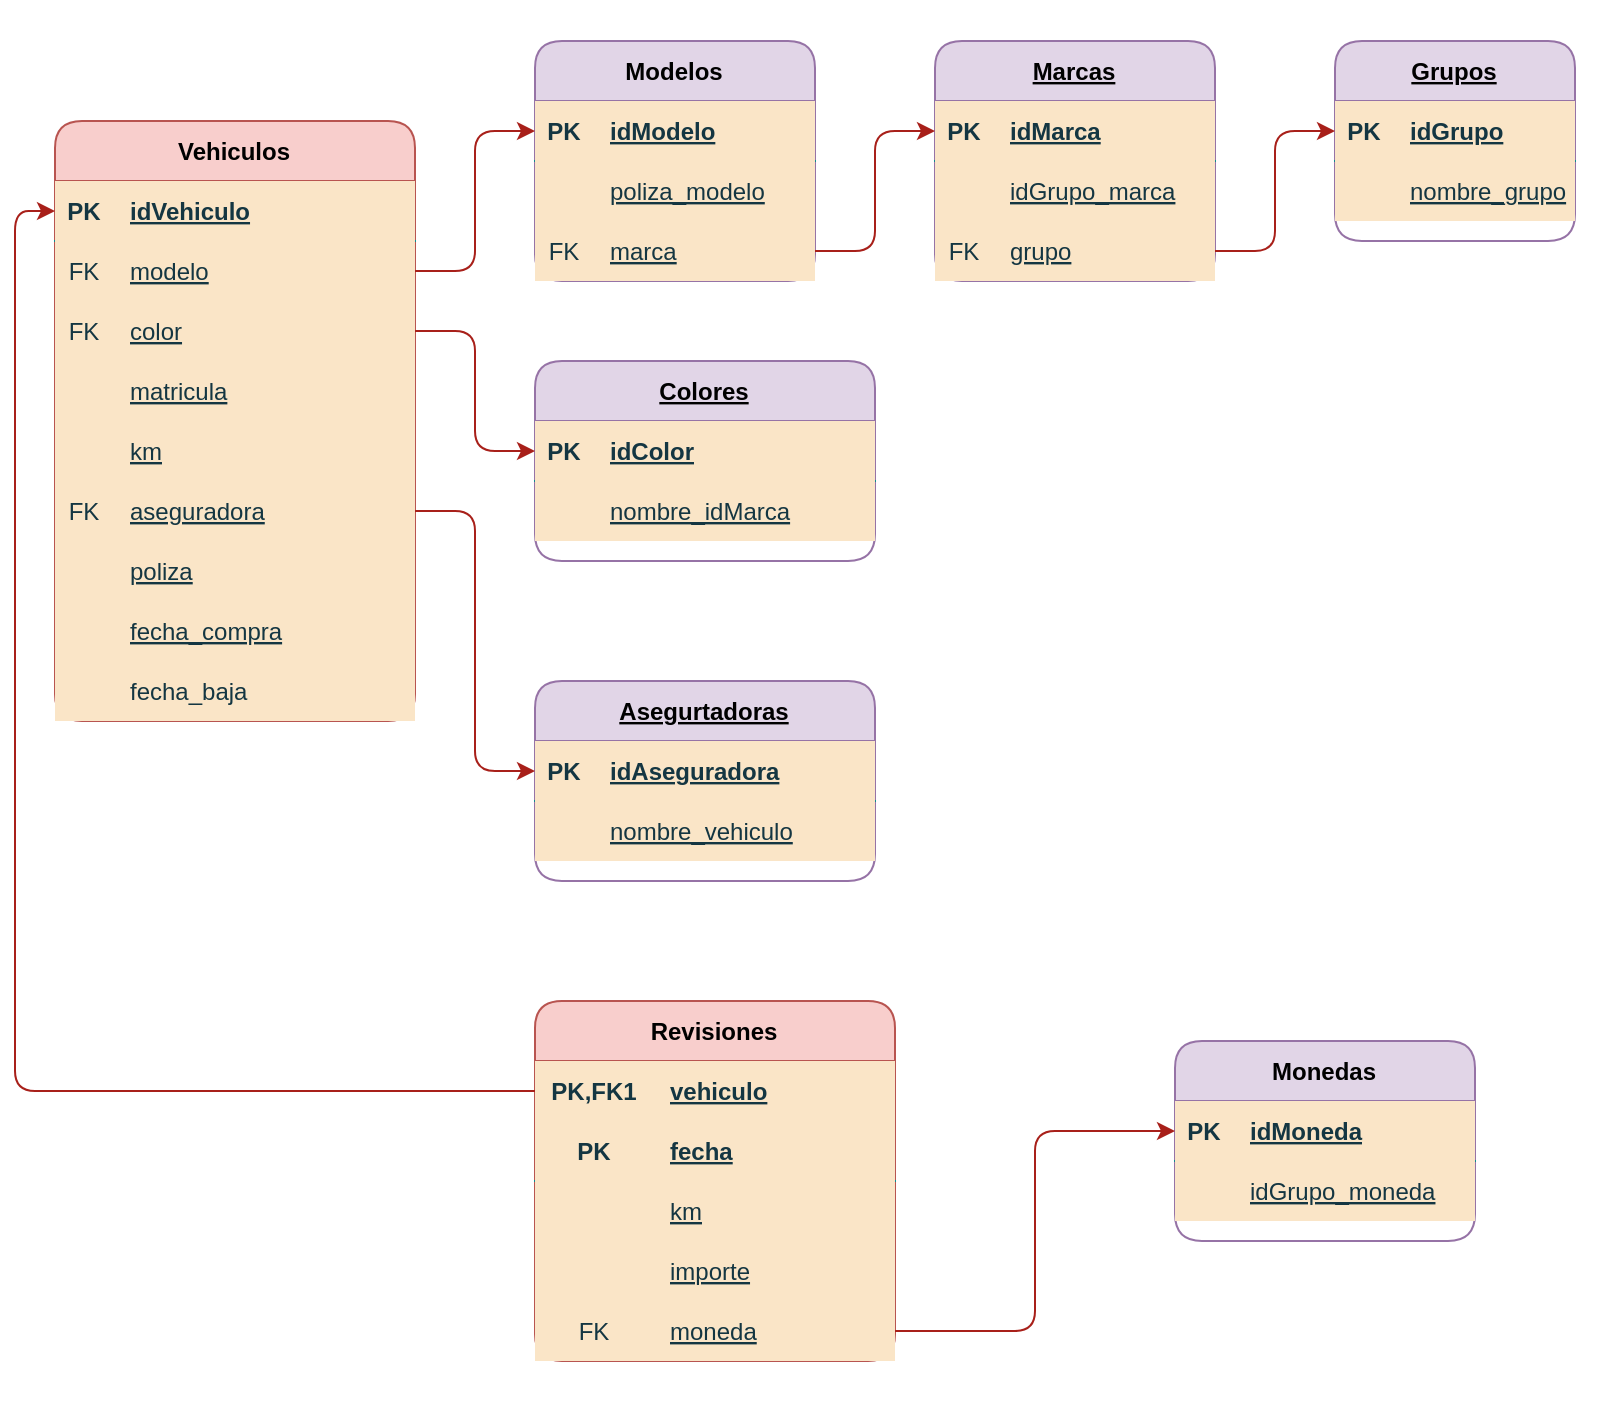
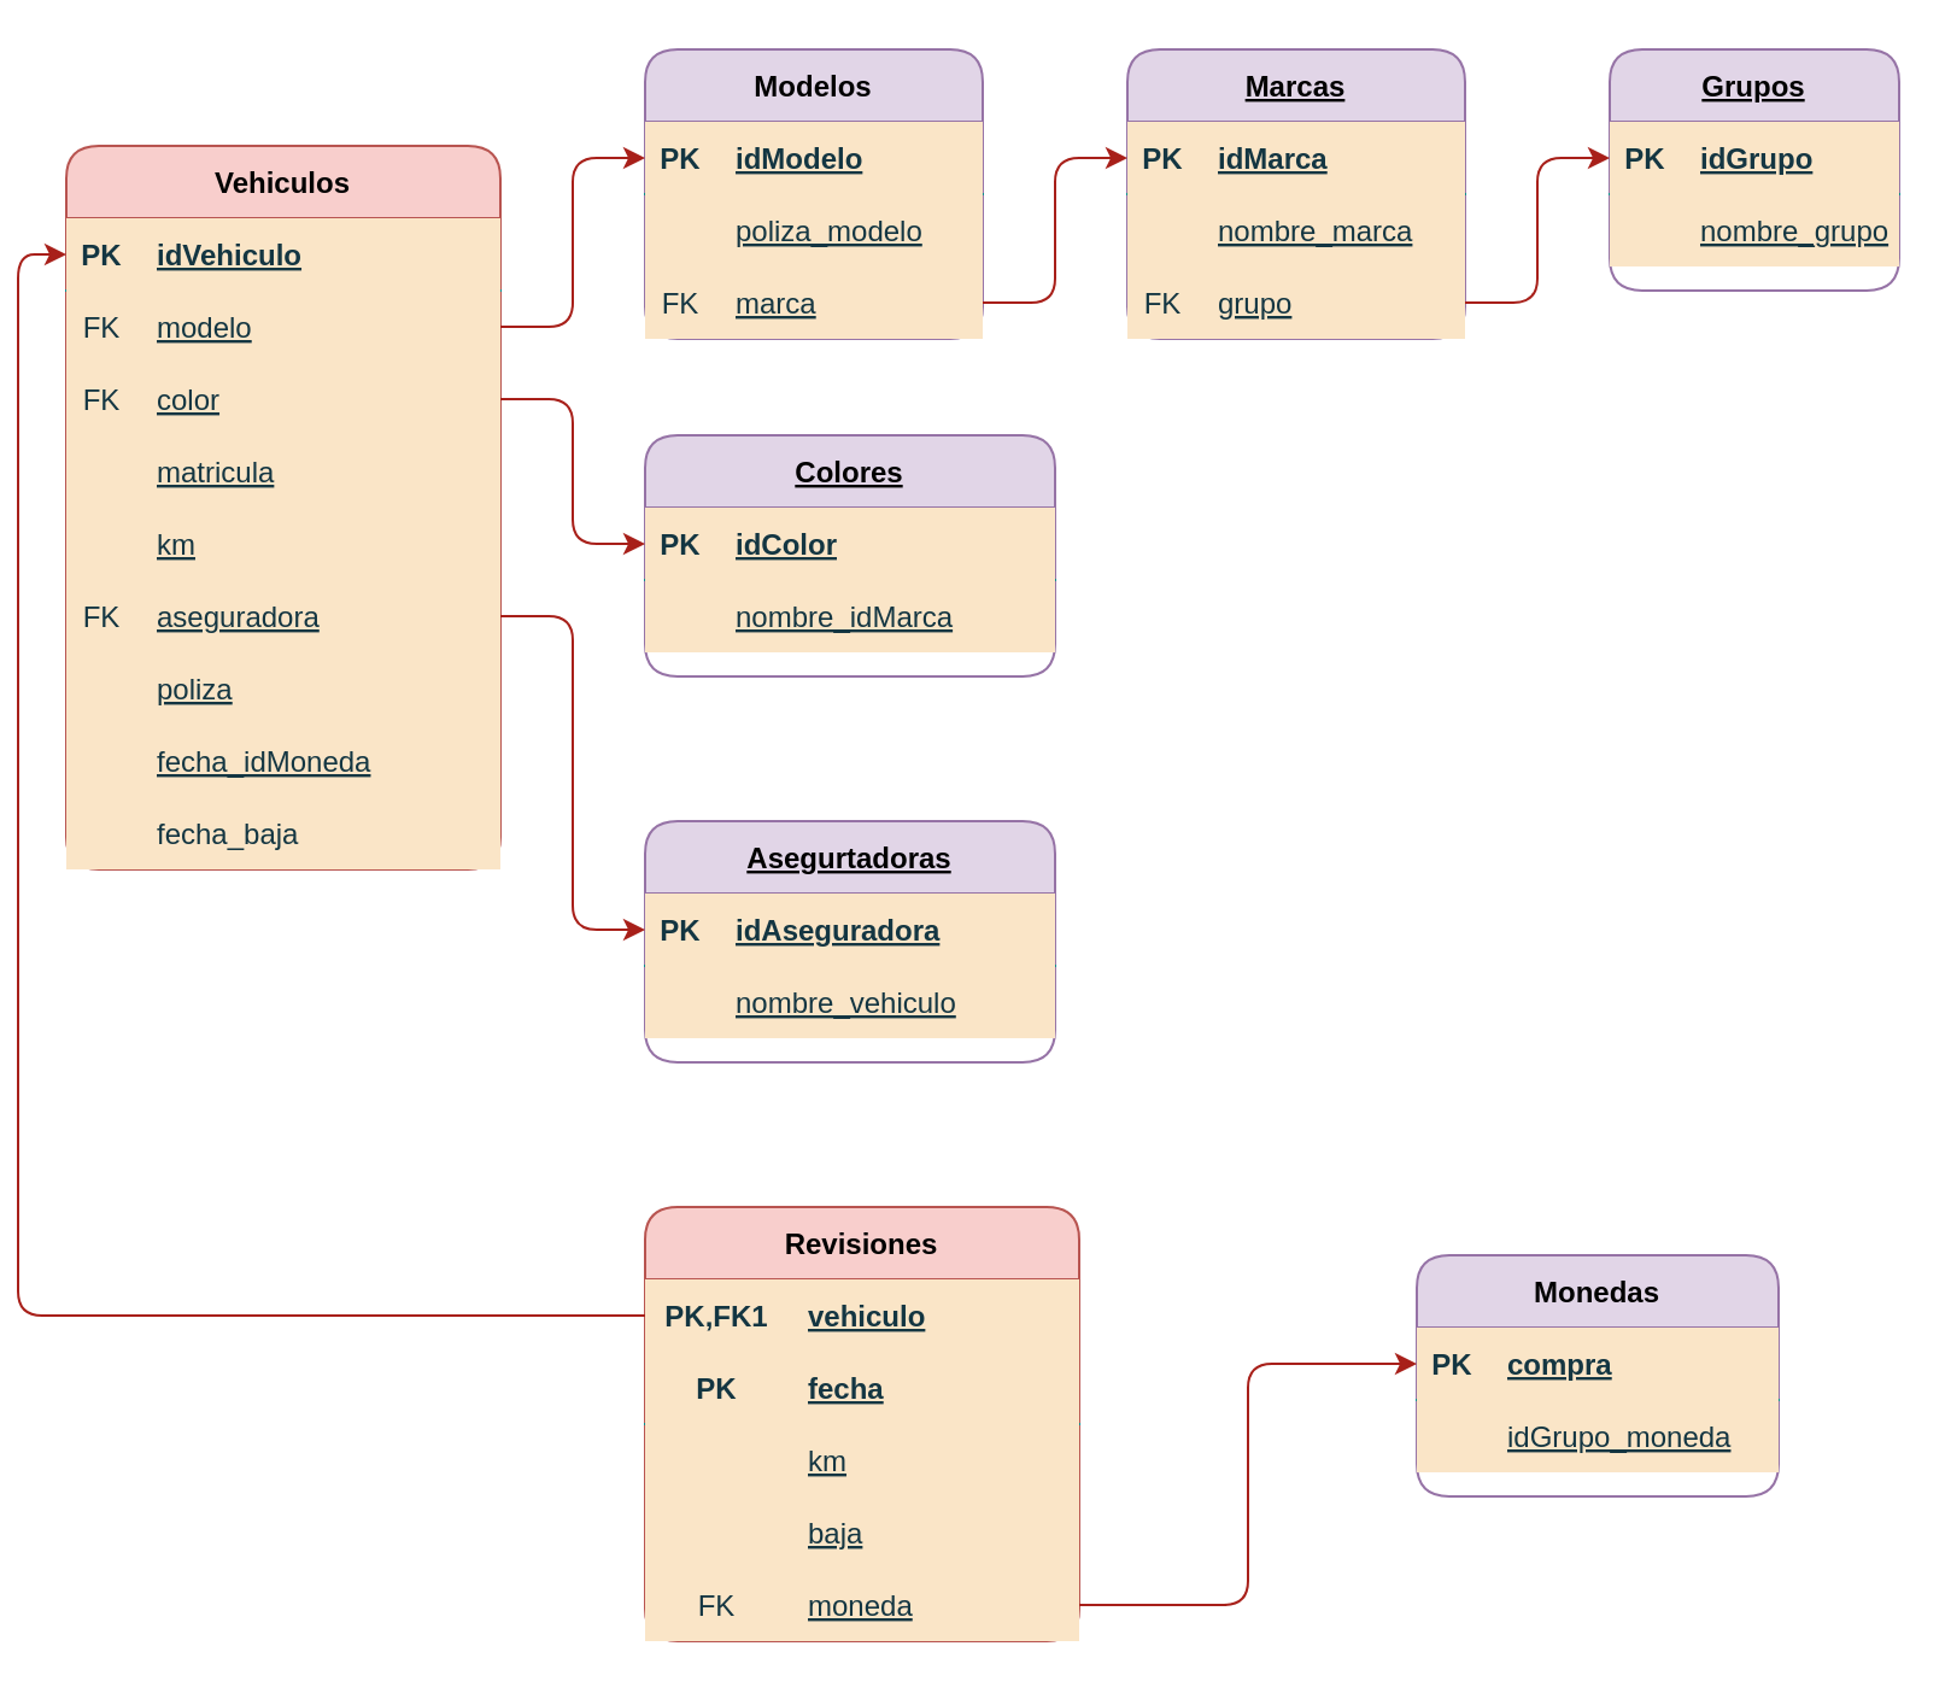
- <mxCell id="46" value="idGrupo_marca" style="shape=partialRectangle;connectable=0;fillColor=#FAE5C7;top=0;left=0;bottom=0;right=0;align=left;spacingLeft=6;overflow=hidden;fontStyle=4;strokeColor=#0F8B8D;rounded=1;labelBackgroundColor=none;fontColor=#143642;" parent="44" vertex="1"><mxGeometry x="30" width="110" height="30" as="geometry"><mxRectangle width="110" height="30" as="alternateBounds" /></mxGeometry></mxCell>
+ <mxCell id="46" value="nombre_marca" style="shape=partialRectangle;connectable=0;fillColor=#FAE5C7;top=0;left=0;bottom=0;right=0;align=left;spacingLeft=6;overflow=hidden;fontStyle=4;strokeColor=#0F8B8D;rounded=1;labelBackgroundColor=none;fontColor=#143642;" parent="44" vertex="1"><mxGeometry x="30" width="110" height="30" as="geometry"><mxRectangle width="110" height="30" as="alternateBounds" /></mxGeometry></mxCell>
- <mxCell id="26" value="fecha_compra" style="shape=partialRectangle;connectable=0;fillColor=#FAE5C7;top=0;left=0;bottom=0;right=0;align=left;spacingLeft=6;overflow=hidden;fontStyle=4;strokeColor=#0F8B8D;rounded=1;labelBackgroundColor=none;fontColor=#143642;" parent="24" vertex="1"><mxGeometry x="30" width="150" height="30" as="geometry"><mxRectangle width="150" height="30" as="alternateBounds" /></mxGeometry></mxCell>
+ <mxCell id="26" value="fecha_idMoneda" style="shape=partialRectangle;connectable=0;fillColor=#FAE5C7;top=0;left=0;bottom=0;right=0;align=left;spacingLeft=6;overflow=hidden;fontStyle=4;strokeColor=#0F8B8D;rounded=1;labelBackgroundColor=none;fontColor=#143642;" parent="24" vertex="1"><mxGeometry x="30" width="150" height="30" as="geometry"><mxRectangle width="150" height="30" as="alternateBounds" /></mxGeometry></mxCell>
- <mxCell id="79" value="idMoneda" style="shape=partialRectangle;connectable=0;fillColor=#FAE5C7;top=0;left=0;bottom=0;right=0;align=left;spacingLeft=6;fontStyle=5;overflow=hidden;strokeColor=#0F8B8D;rounded=1;labelBackgroundColor=none;fontColor=#143642;" parent="77" vertex="1"><mxGeometry x="30" width="120" height="30" as="geometry"><mxRectangle width="120" height="30" as="alternateBounds" /></mxGeometry></mxCell>
+ <mxCell id="79" value="compra" style="shape=partialRectangle;connectable=0;fillColor=#FAE5C7;top=0;left=0;bottom=0;right=0;align=left;spacingLeft=6;fontStyle=5;overflow=hidden;strokeColor=#0F8B8D;rounded=1;labelBackgroundColor=none;fontColor=#143642;" parent="77" vertex="1"><mxGeometry x="30" width="120" height="30" as="geometry"><mxRectangle width="120" height="30" as="alternateBounds" /></mxGeometry></mxCell>
- <mxCell id="72" value="importe" style="shape=partialRectangle;connectable=0;fillColor=#FAE5C7;top=0;left=0;bottom=0;right=0;align=left;spacingLeft=6;overflow=hidden;fontStyle=4;strokeColor=#0F8B8D;rounded=1;labelBackgroundColor=none;fontColor=#143642;" parent="70" vertex="1"><mxGeometry x="60" width="120" height="30" as="geometry"><mxRectangle width="120" height="30" as="alternateBounds" /></mxGeometry></mxCell>
+ <mxCell id="72" value="baja" style="shape=partialRectangle;connectable=0;fillColor=#FAE5C7;top=0;left=0;bottom=0;right=0;align=left;spacingLeft=6;overflow=hidden;fontStyle=4;strokeColor=#0F8B8D;rounded=1;labelBackgroundColor=none;fontColor=#143642;" parent="70" vertex="1"><mxGeometry x="60" width="120" height="30" as="geometry"><mxRectangle width="120" height="30" as="alternateBounds" /></mxGeometry></mxCell>
